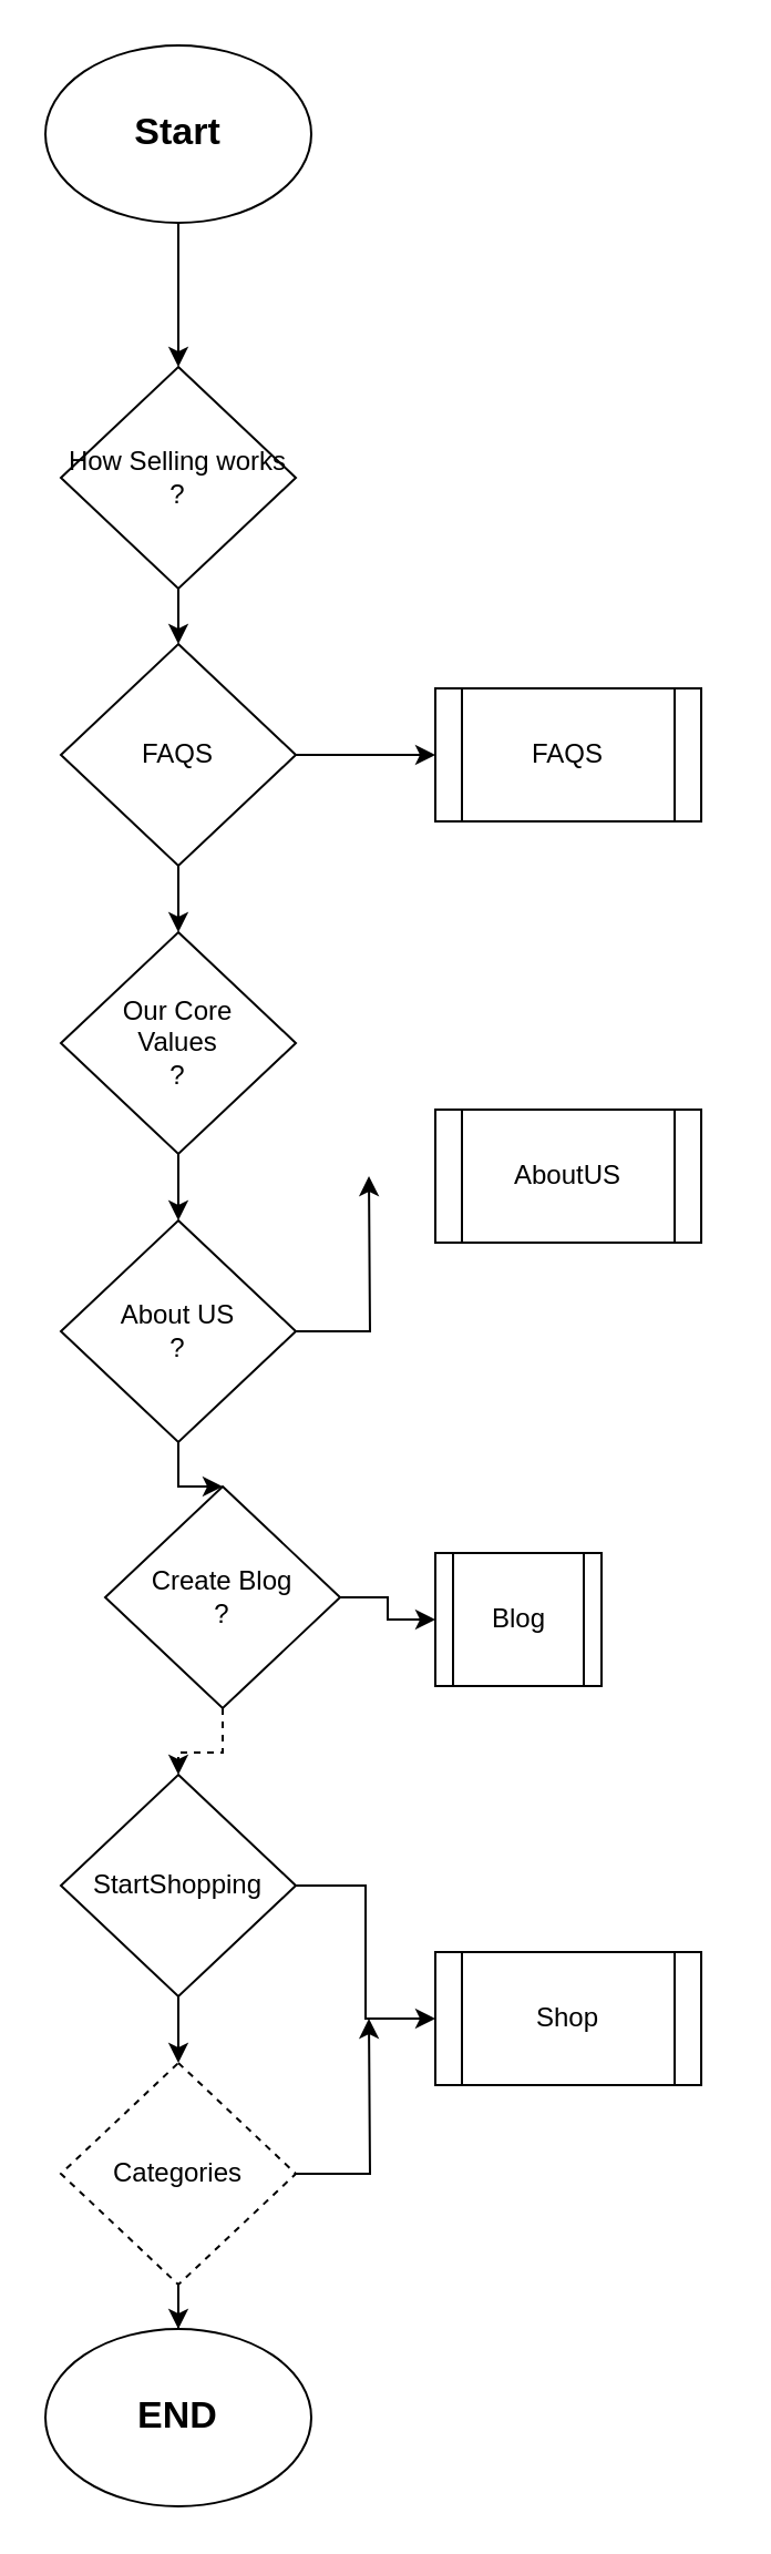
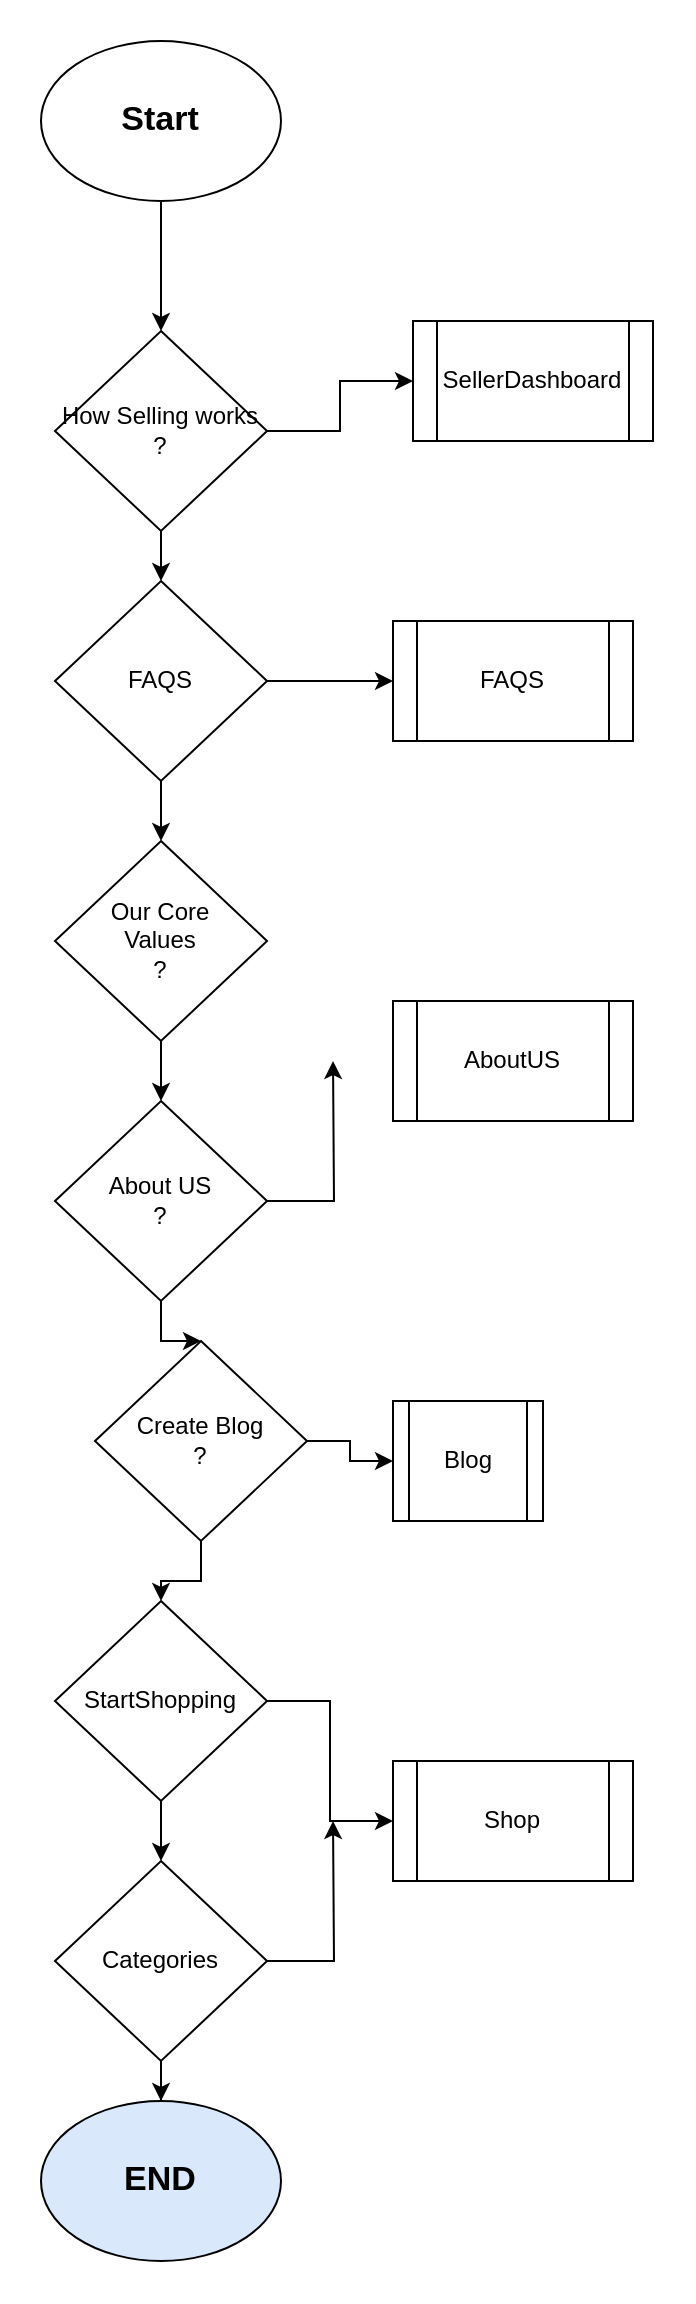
+ <mxCell id="7" value="SellerDashboard" style="shape=process;whiteSpace=wrap;html=1;backgroundOutline=1;" vertex="1" parent="1"><mxGeometry x="206" y="160" width="120" height="60" as="geometry" /></mxCell>
+ <mxCell id="4" value="" style="edgeStyle=orthogonalEdgeStyle;rounded=0;orthogonalLoop=1;jettySize=auto;html=1;" edge="1" parent="1" source="6" target="7"><mxGeometry relative="1" as="geometry" /></mxCell>
- <mxCell id="19" value="" style="edgeStyle=orthogonalEdgeStyle;rounded=0;orthogonalLoop=1;jettySize=auto;html=1;dashed=1;" edge="1" parent="1" source="20" target="24"><mxGeometry relative="1" as="geometry" /></mxCell>
+ <mxCell id="19" value="" style="edgeStyle=orthogonalEdgeStyle;rounded=0;orthogonalLoop=1;jettySize=auto;html=1;" edge="1" parent="1" source="20" target="24"><mxGeometry relative="1" as="geometry" /></mxCell>
- <mxCell id="27" value="Categories" style="rhombus;whiteSpace=wrap;html=1;dashed=1;" vertex="1" parent="1"><mxGeometry x="27" y="930" width="106" height="100" as="geometry" /></mxCell>
+ <mxCell id="27" value="Categories" style="rhombus;whiteSpace=wrap;html=1;" vertex="1" parent="1"><mxGeometry x="27" y="930" width="106" height="100" as="geometry" /></mxCell>
- <mxCell id="29" value="&lt;b&gt;&lt;font style=&quot;font-size: 17px&quot;&gt;END&lt;/font&gt;&lt;/b&gt;" style="ellipse;whiteSpace=wrap;html=1;" vertex="1" parent="1"><mxGeometry x="20" y="1050" width="120" height="80" as="geometry" /></mxCell>
+ <mxCell id="29" value="&lt;b&gt;&lt;font style=&quot;font-size: 17px&quot;&gt;END&lt;/font&gt;&lt;/b&gt;" style="ellipse;whiteSpace=wrap;html=1;fillColor=#dae8fc;" vertex="1" parent="1"><mxGeometry x="20" y="1050" width="120" height="80" as="geometry" /></mxCell>
